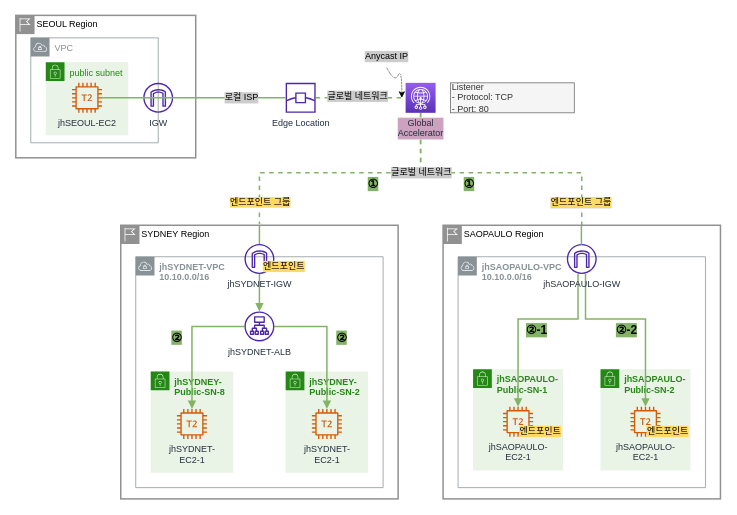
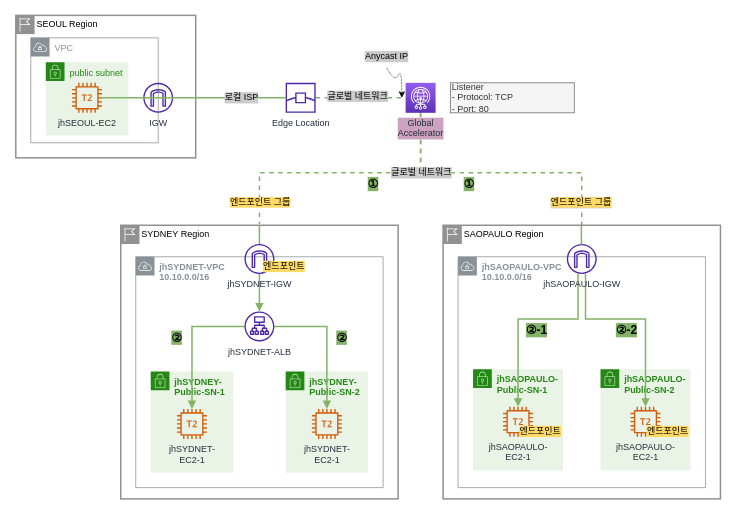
- <mxCell id="6" value="&lt;b&gt;jhSYDNEY-Public-SN-8&lt;/b&gt;" style="points=[[0,0],[0.25,0],[0.5,0],[0.75,0],[1,0],[1,0.25],[1,0.5],[1,0.75],[1,1],[0.75,1],[0.5,1],[0.25,1],[0,1],[0,0.75],[0,0.5],[0,0.25]];outlineConnect=0;gradientColor=none;html=1;whiteSpace=wrap;fontSize=12;fontStyle=0;container=1;pointerEvents=0;collapsible=0;recursiveResize=0;shape=mxgraph.aws4.group;grIcon=mxgraph.aws4.group_security_group;grStroke=0;strokeColor=#248814;fillColor=#E9F3E6;verticalAlign=top;align=left;spacingLeft=30;fontColor=#248814;dashed=0;" vertex="1" parent="4"><mxGeometry x="40" y="195" width="110" height="135" as="geometry" /></mxCell>
+ <mxCell id="6" value="&lt;b&gt;jhSYDNEY-Public-SN-1&lt;/b&gt;" style="points=[[0,0],[0.25,0],[0.5,0],[0.75,0],[1,0],[1,0.25],[1,0.5],[1,0.75],[1,1],[0.75,1],[0.5,1],[0.25,1],[0,1],[0,0.75],[0,0.5],[0,0.25]];outlineConnect=0;gradientColor=none;html=1;whiteSpace=wrap;fontSize=12;fontStyle=0;container=1;pointerEvents=0;collapsible=0;recursiveResize=0;shape=mxgraph.aws4.group;grIcon=mxgraph.aws4.group_security_group;grStroke=0;strokeColor=#248814;fillColor=#E9F3E6;verticalAlign=top;align=left;spacingLeft=30;fontColor=#248814;dashed=0;" vertex="1" parent="4"><mxGeometry x="40" y="195" width="110" height="135" as="geometry" /></mxCell>
